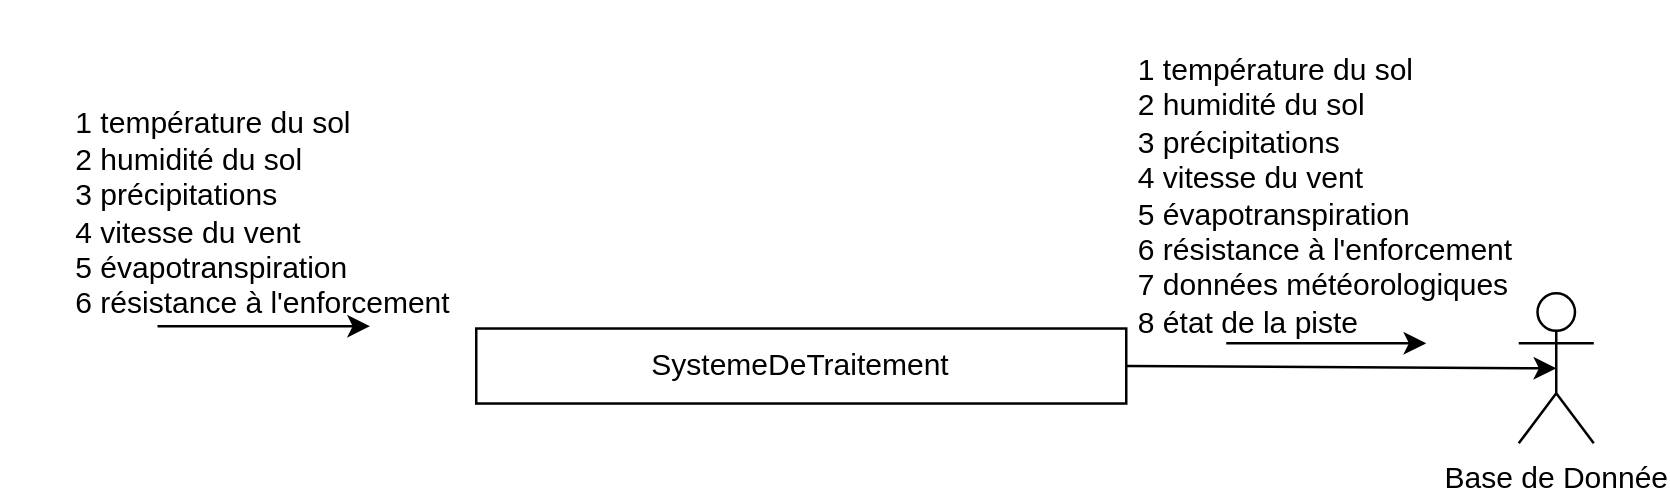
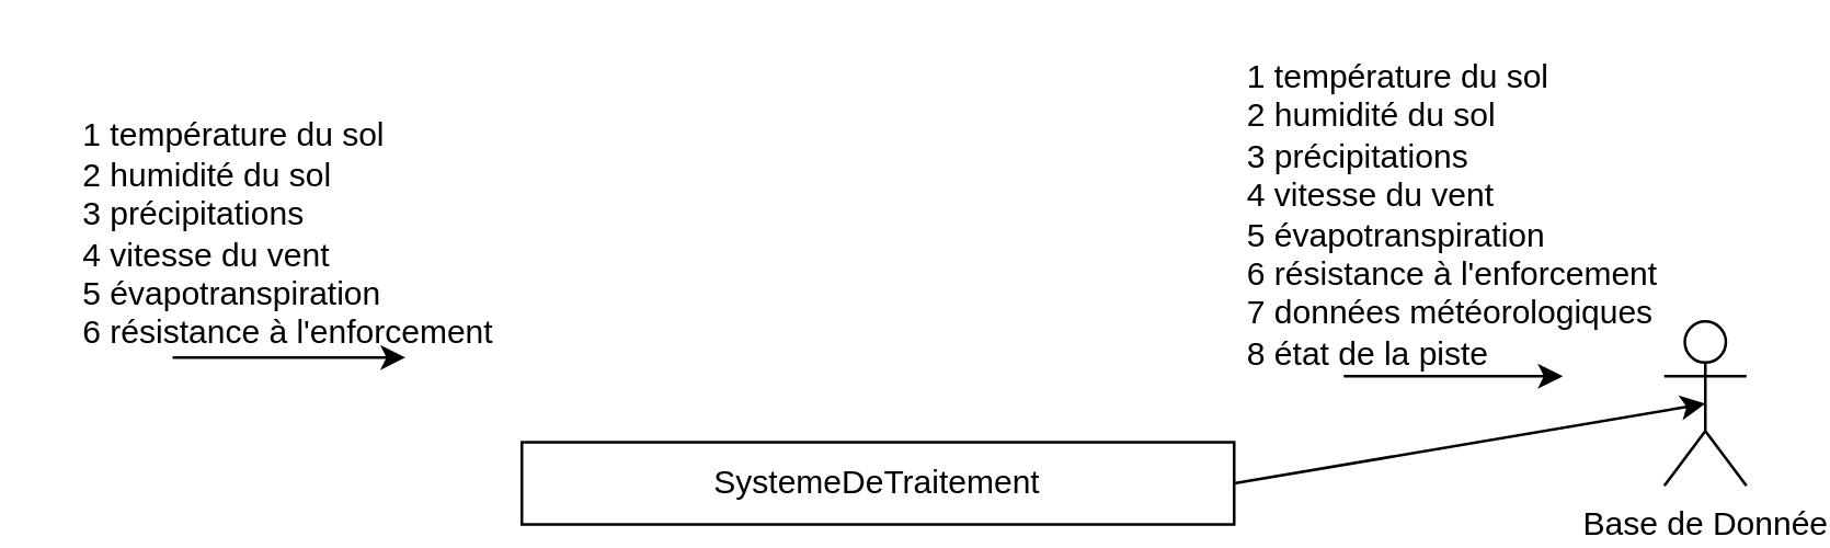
- <mxCell id="4" value="SystemeDeTraitement" style="rounded=0;whiteSpace=wrap;html=1;" parent="1" vertex="1"><mxGeometry x="190" y="130.91" width="260" height="30" as="geometry" /></mxCell>
+ <mxCell id="4" value="SystemeDeTraitement" style="rounded=0;whiteSpace=wrap;html=1;" parent="1" vertex="1"><mxGeometry x="190" y="160.91" width="260" height="30" as="geometry" /></mxCell>
